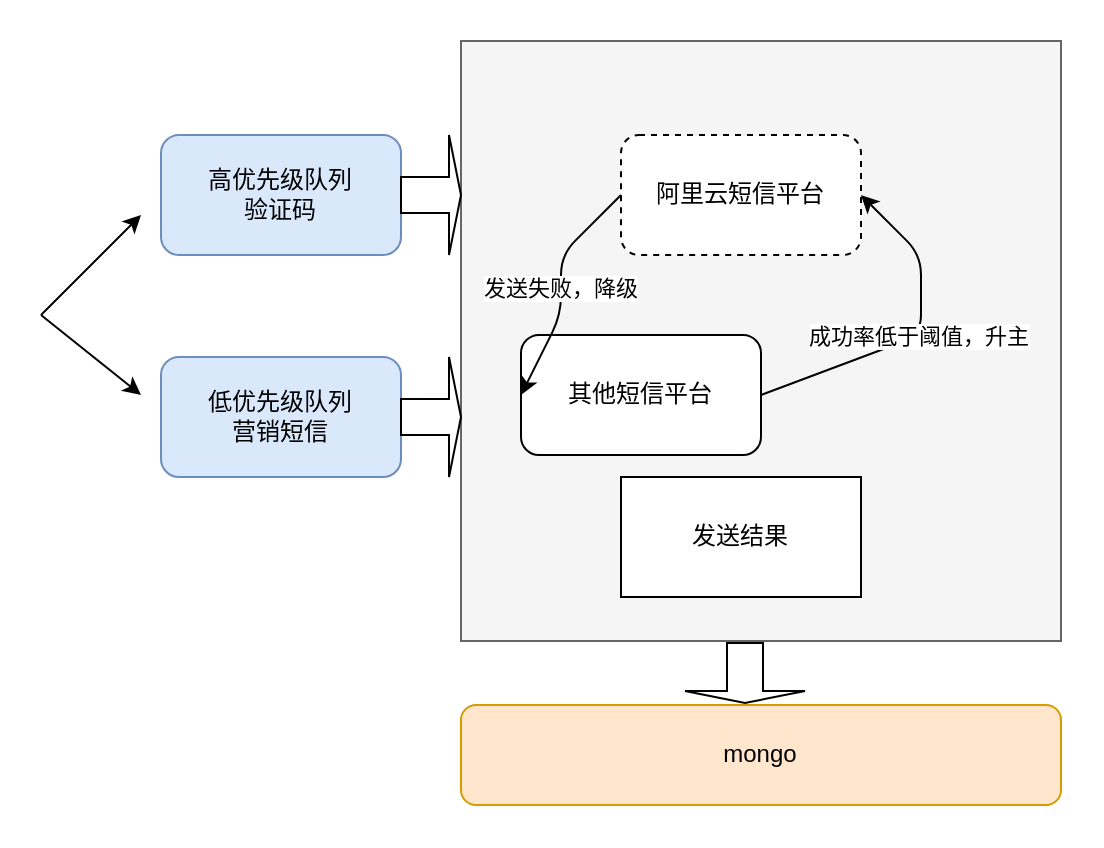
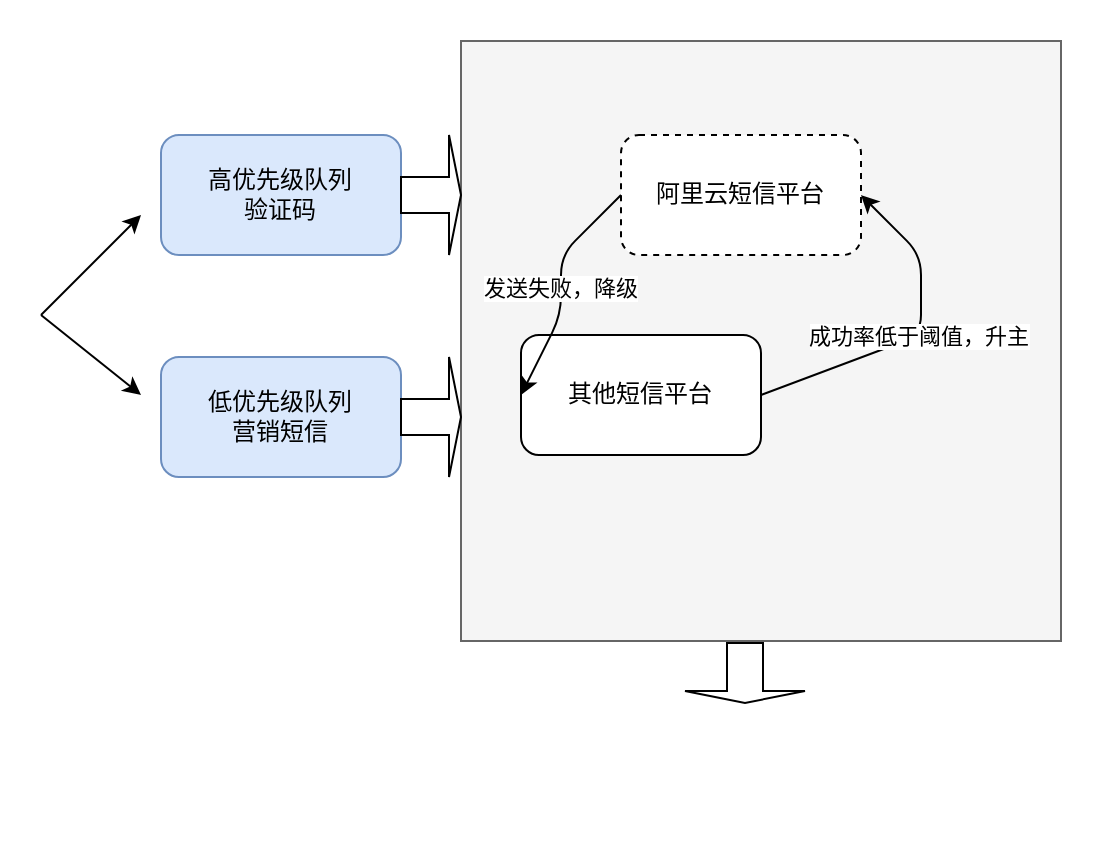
- <mxCell id="15" value="发送结果" style="rounded=0;whiteSpace=wrap;html=1;" vertex="1" parent="1"><mxGeometry x="310" y="238" width="120" height="60" as="geometry" /></mxCell>
- <mxCell id="5" value="mongo" style="rounded=1;whiteSpace=wrap;html=1;fillColor=#ffe6cc;strokeColor=#d79b00;" vertex="1" parent="1"><mxGeometry x="230" y="352" width="300" height="50" as="geometry" /></mxCell>
